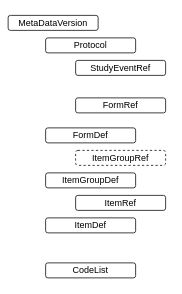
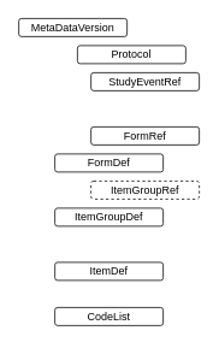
- <mxCell id="10" value="MetaDataVersion" style="rounded=1;whiteSpace=wrap;html=1;" vertex="1" parent="1"><mxGeometry x="10" y="20" width="120" height="20" as="geometry" /></mxCell>
+ <mxCell id="10" value="MetaDataVersion" style="rounded=1;whiteSpace=wrap;html=1;" vertex="1" parent="1"><mxGeometry x="20" y="20" width="120" height="20" as="geometry" /></mxCell>
- <mxCell id="2" value="Protocol" style="rounded=1;whiteSpace=wrap;html=1;" vertex="1" parent="1"><mxGeometry x="60" y="50" width="120" height="20" as="geometry" /></mxCell>
+ <mxCell id="2" value="Protocol" style="rounded=1;whiteSpace=wrap;html=1;" vertex="1" parent="1"><mxGeometry x="85" y="50" width="120" height="20" as="geometry" /></mxCell>
- <mxCell id="4" value="FormRef" style="rounded=1;whiteSpace=wrap;html=1;" vertex="1" parent="1"><mxGeometry x="100" y="130" width="120" height="20" as="geometry" /></mxCell>
+ <mxCell id="4" value="FormRef" style="rounded=1;whiteSpace=wrap;html=1;" vertex="1" parent="1"><mxGeometry x="100" y="140" width="120" height="20" as="geometry" /></mxCell>
- <mxCell id="8" value="ItemRef" style="rounded=1;whiteSpace=wrap;html=1;" vertex="1" parent="1"><mxGeometry x="100" y="260" width="120" height="20" as="geometry" /></mxCell>
- <mxCell id="11" value="CodeList" style="rounded=1;whiteSpace=wrap;html=1;" vertex="1" parent="1"><mxGeometry x="60" y="350" width="120" height="20" as="geometry" /></mxCell>
+ <mxCell id="11" value="CodeList" style="rounded=1;whiteSpace=wrap;html=1;" vertex="1" parent="1"><mxGeometry x="60" y="340" width="120" height="20" as="geometry" /></mxCell>
